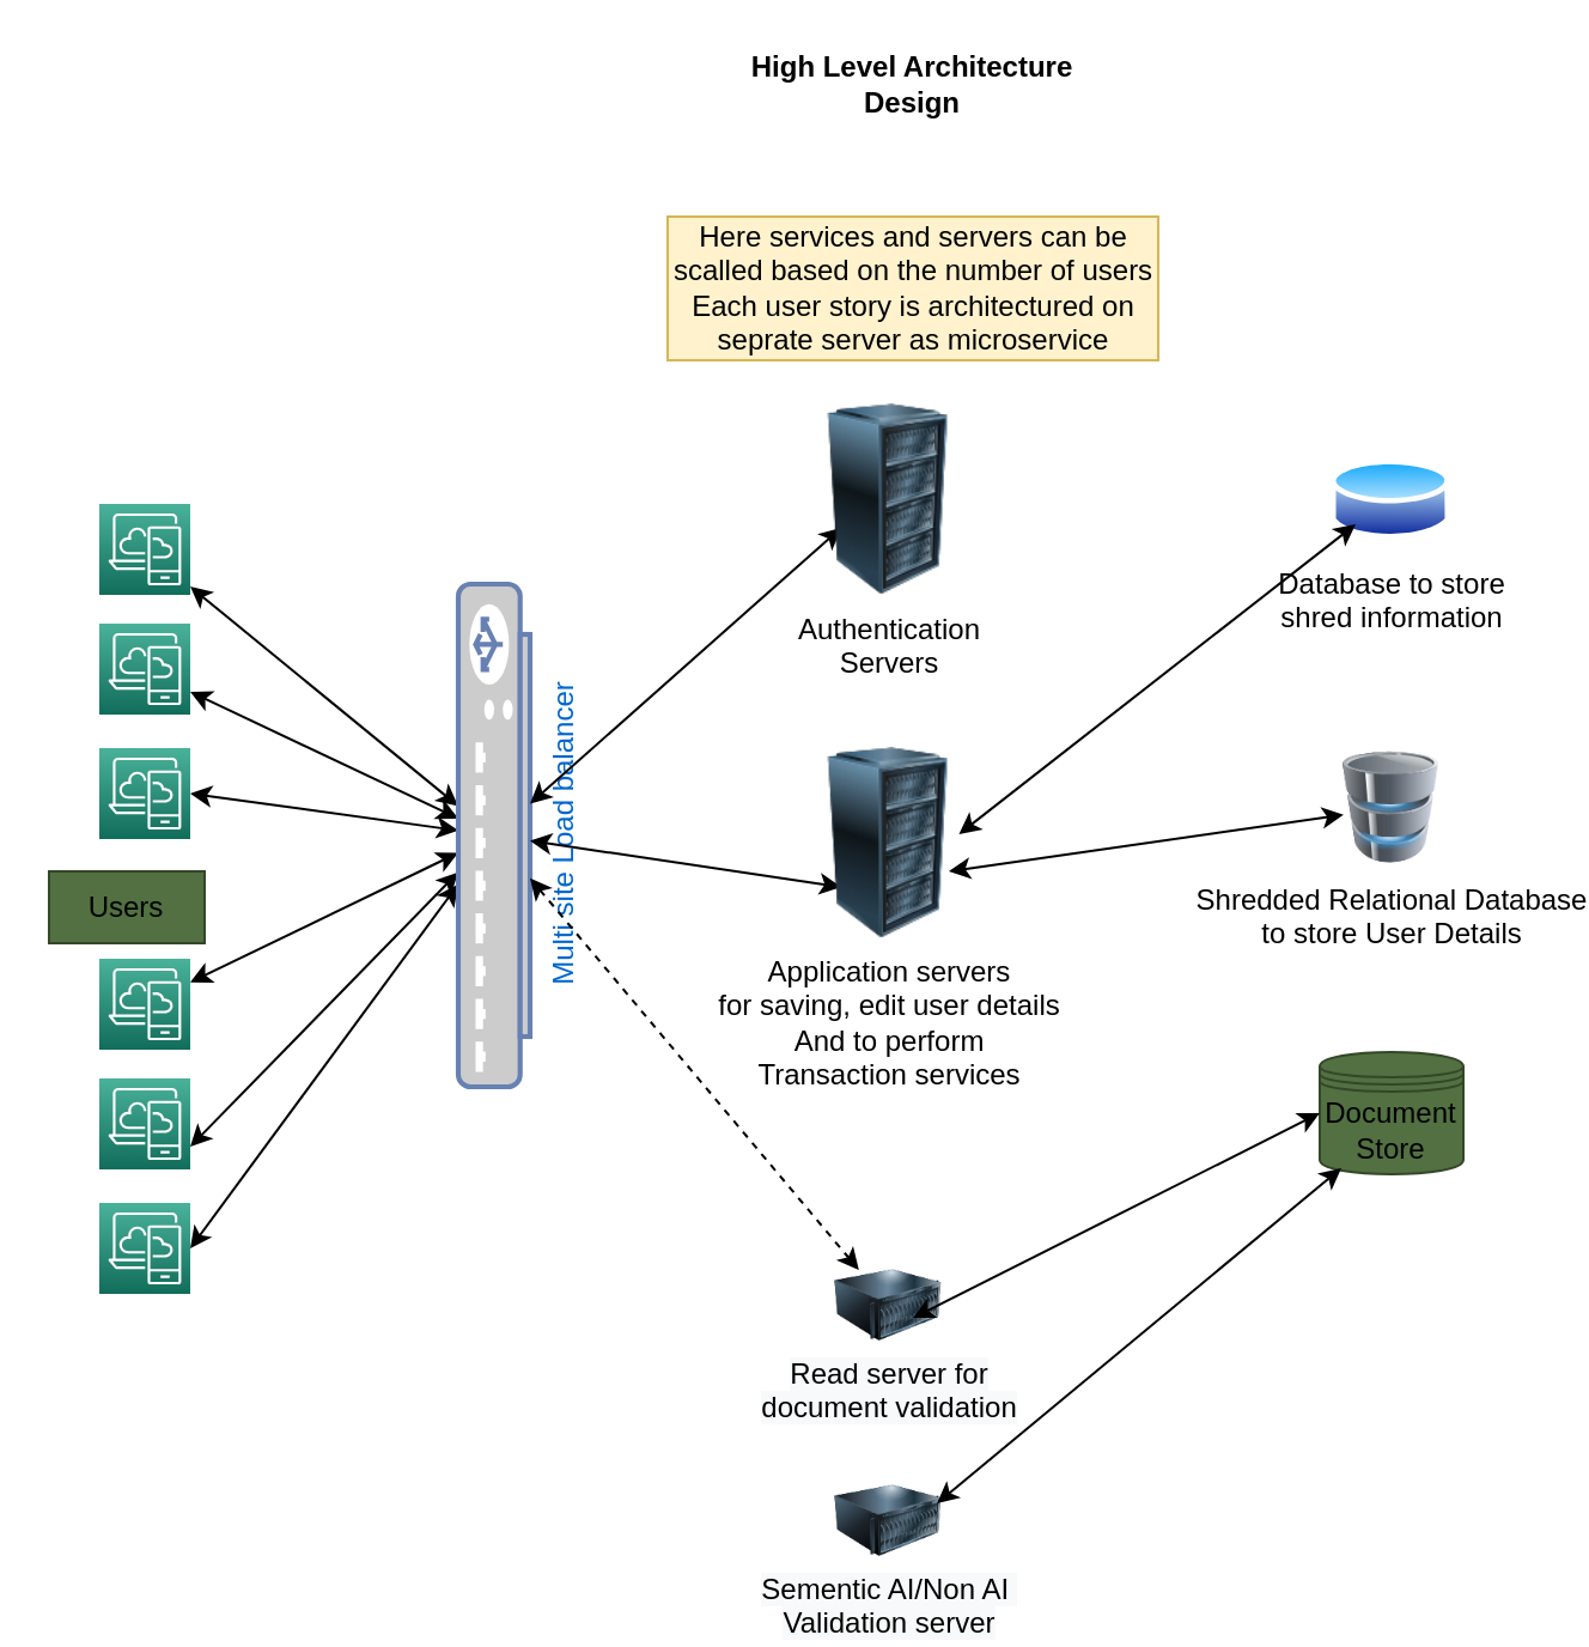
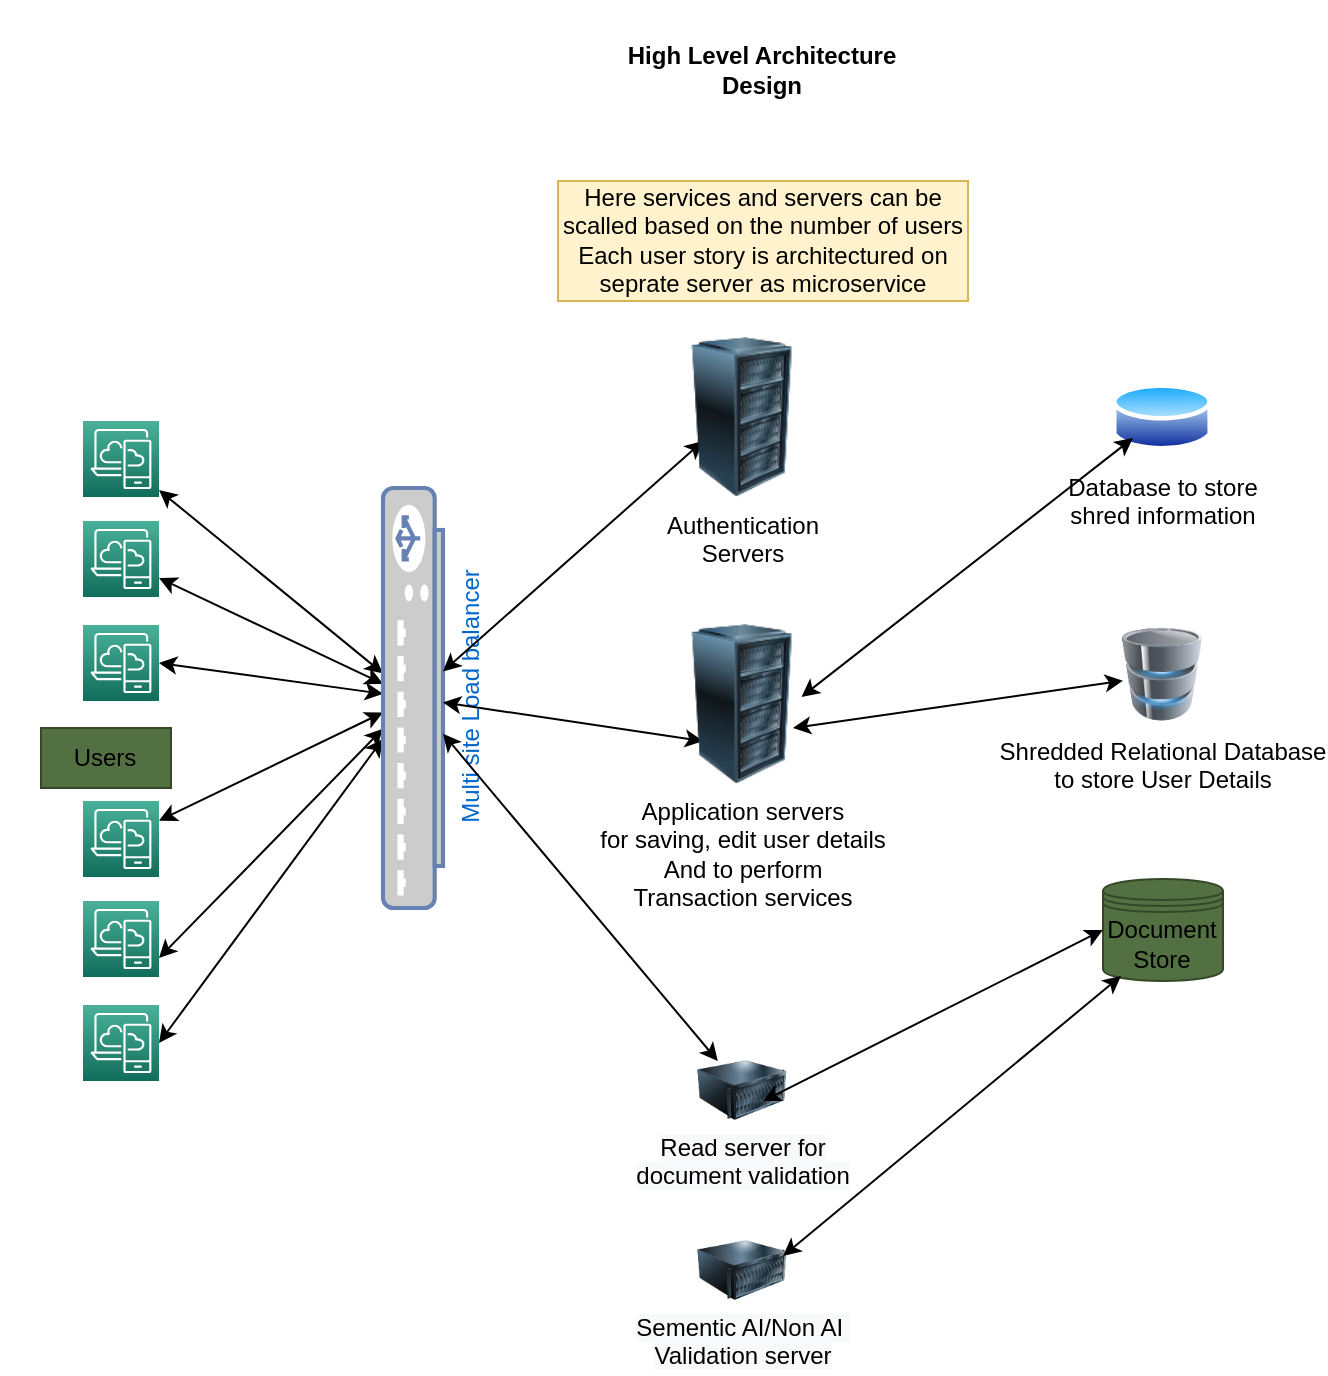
- <mxCell id="21" value="" style="endArrow=classic;startArrow=classic;html=1;rounded=0;dashed=1;" edge="1" parent="1" source="17" target="20"><mxGeometry width="50" height="50" relative="1" as="geometry"><mxPoint x="234.5" y="384.588" as="sourcePoint" /><mxPoint x="371" y="439.99" as="targetPoint" /></mxGeometry></mxCell>
+ <mxCell id="21" value="" style="endArrow=classic;startArrow=classic;html=1;rounded=0;" edge="1" parent="1" source="17" target="20"><mxGeometry width="50" height="50" relative="1" as="geometry"><mxPoint x="234.5" y="384.588" as="sourcePoint" /><mxPoint x="371" y="439.99" as="targetPoint" /></mxGeometry></mxCell>
